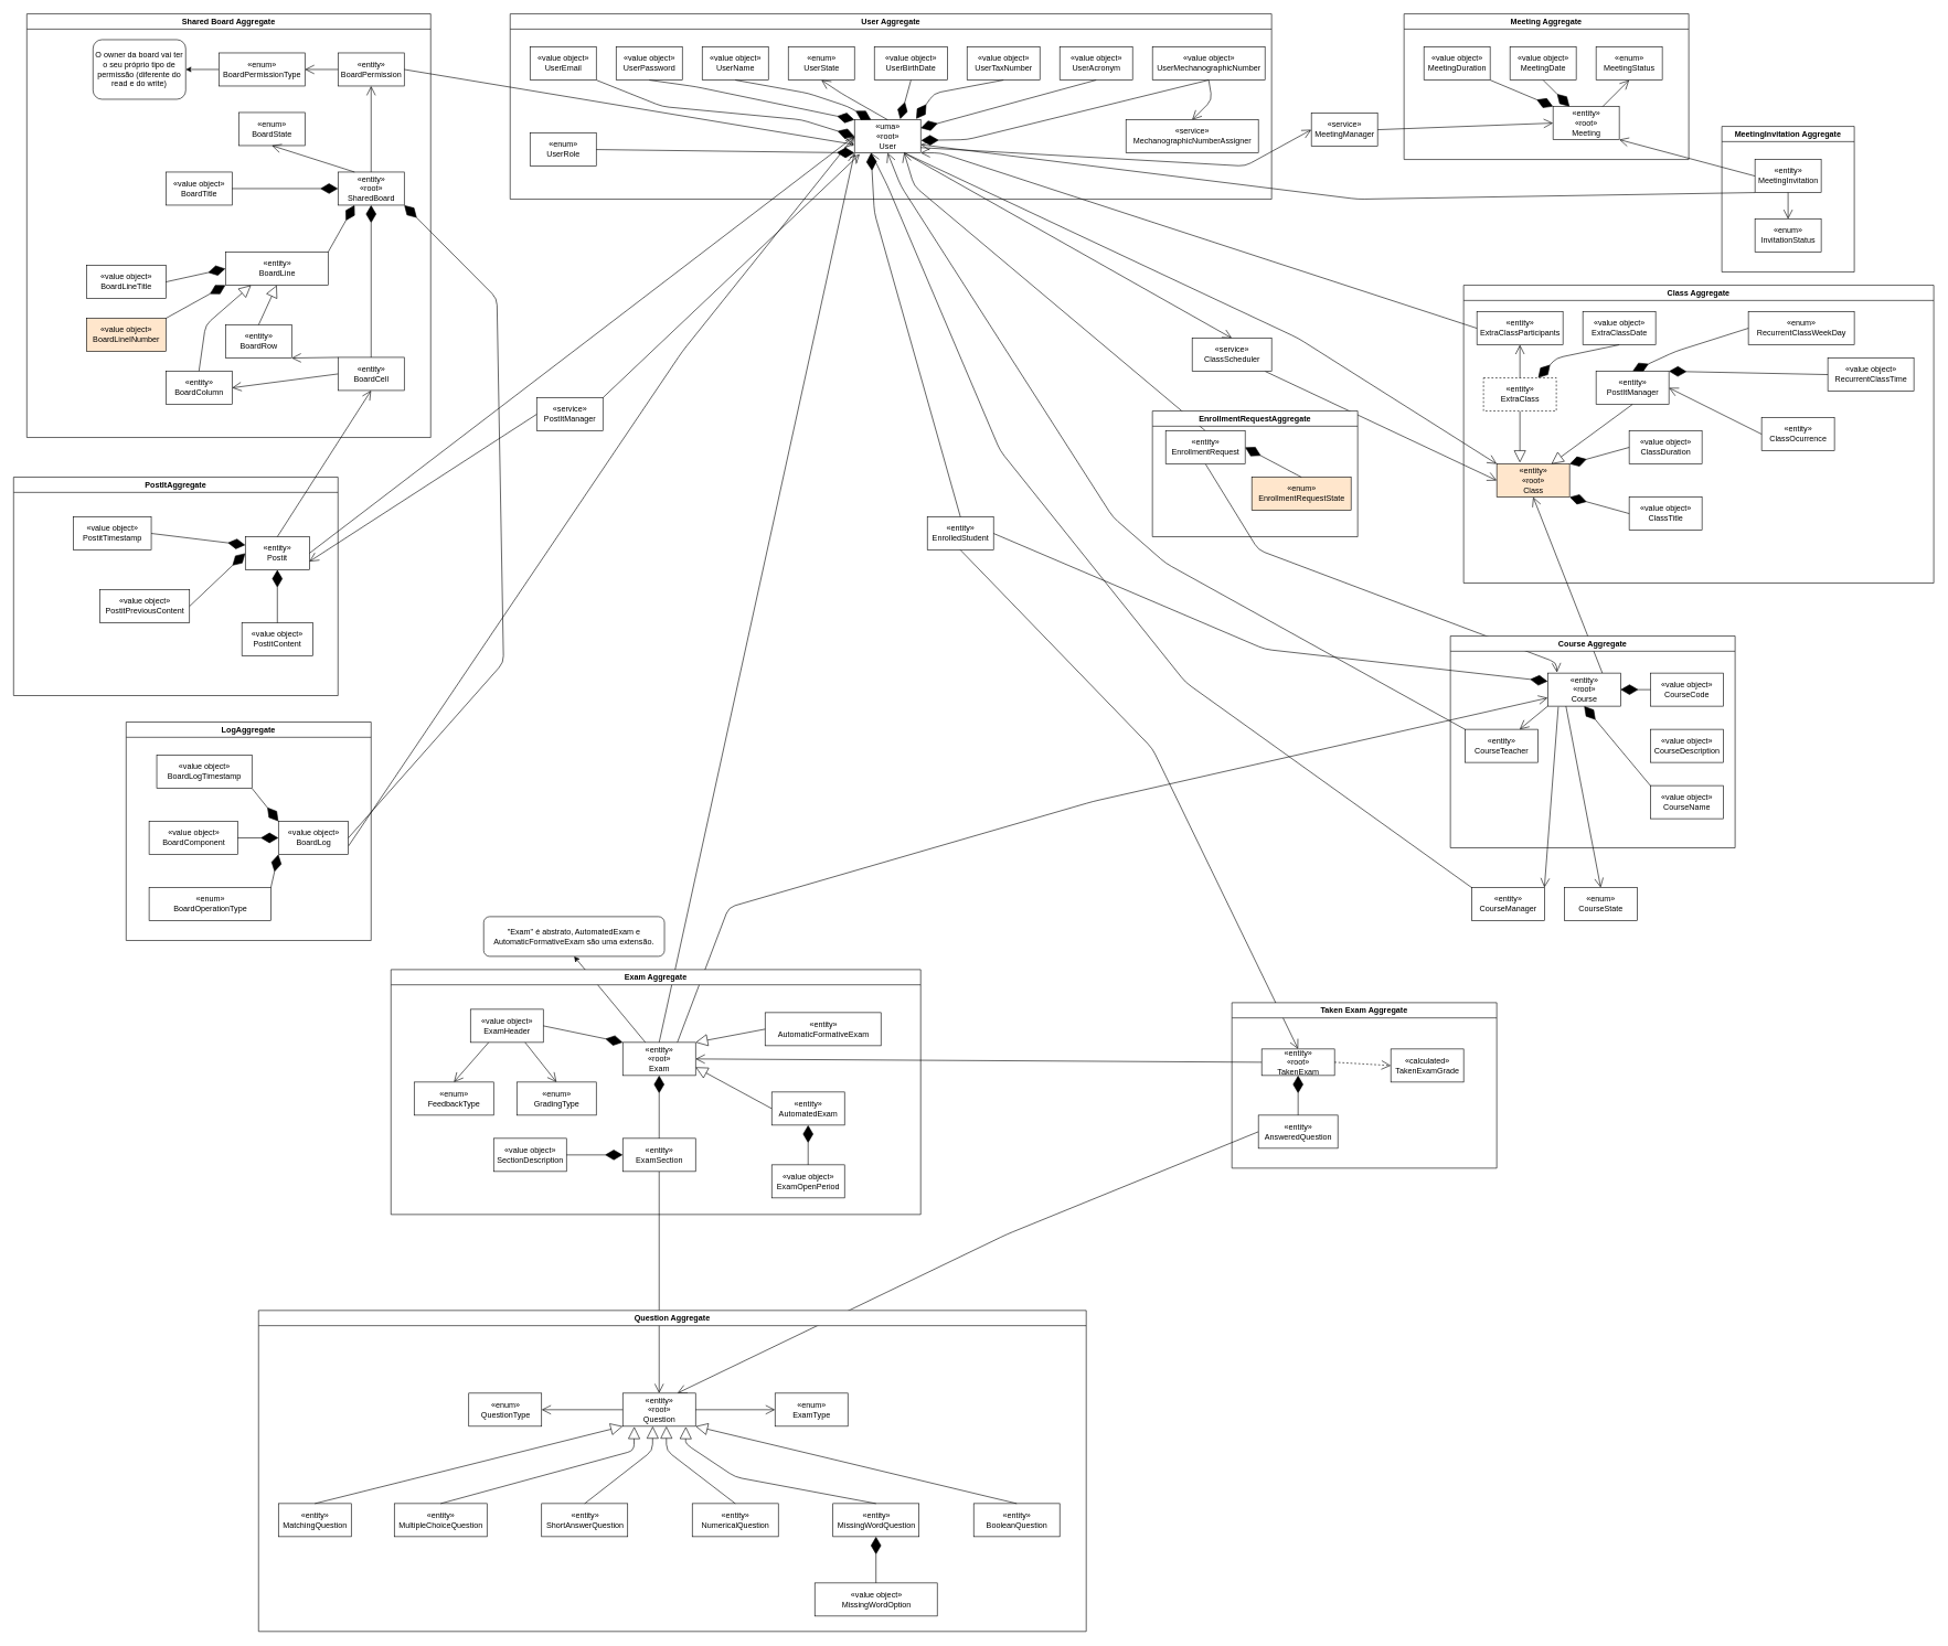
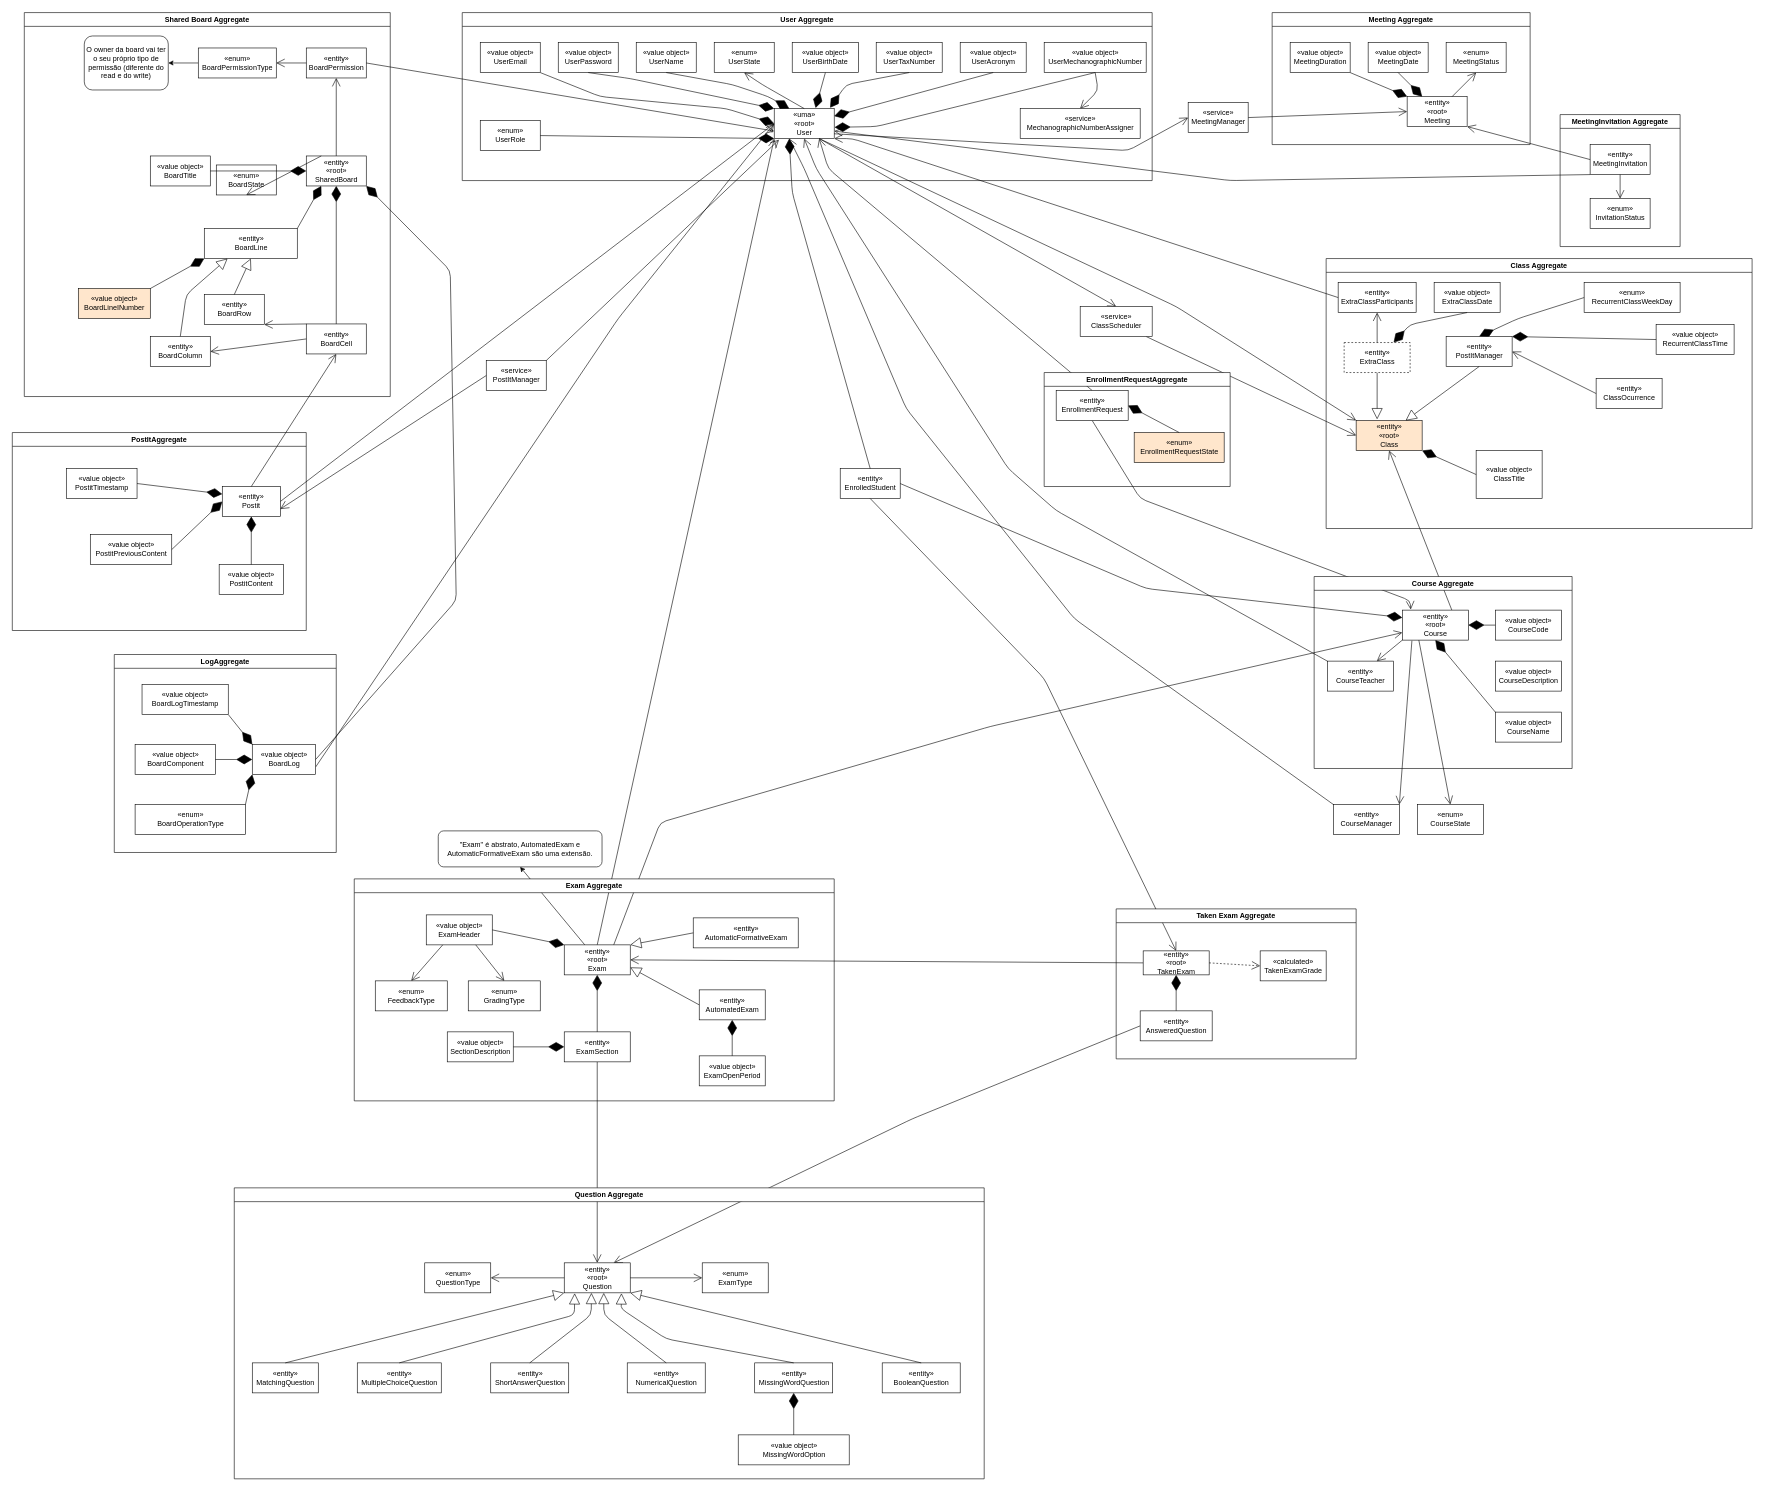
- <mxCell id="35" value="«enum»&lt;br&gt;BoardState" style="html=1;" parent="32" vertex="1"><mxGeometry x="320" y="149" width="100" height="50" as="geometry" /></mxCell>
+ <mxCell id="35" value="«enum»&lt;br&gt;BoardState" style="html=1;" parent="32" vertex="1"><mxGeometry x="320" y="254" width="100" height="50" as="geometry" /></mxCell>
- <mxCell id="42" value="" style="endArrow=diamondThin;endFill=1;endSize=24;html=1;exitX=1;exitY=0.5;exitDx=0;exitDy=0;entryX=0;entryY=0.5;entryDx=0;entryDy=0;" parent="32" source="40" target="38" edge="1"><mxGeometry width="160" relative="1" as="geometry"><mxPoint x="290" y="520" as="sourcePoint" /><mxPoint x="90" y="460" as="targetPoint" /></mxGeometry></mxCell>
- <mxCell id="40" value="«value object»&lt;br&gt;BoardLineTitle" style="html=1;" parent="32" vertex="1"><mxGeometry x="90" y="380" width="120" height="50" as="geometry" /></mxCell>
- <mxCell id="70" value="«value object»&lt;br&gt;ClassDuration" style="html=1;" parent="67" vertex="1"><mxGeometry x="250" y="220" width="110" height="50" as="geometry" /></mxCell>
- <mxCell id="73" value="" style="endArrow=diamondThin;endFill=1;endSize=24;html=1;entryX=1;entryY=0;entryDx=0;entryDy=0;exitX=0;exitY=0.5;exitDx=0;exitDy=0;" parent="67" source="70" target="68" edge="1"><mxGeometry width="160" relative="1" as="geometry"><mxPoint x="-265" y="370" as="sourcePoint" /><mxPoint x="-335" y="340" as="targetPoint" /></mxGeometry></mxCell>
- <mxCell id="72" value="«value object»&lt;br&gt;ClassTitle" style="html=1;" parent="67" vertex="1"><mxGeometry x="250" y="320" width="110" height="50" as="geometry" /></mxCell>
+ <mxCell id="72" value="«value object»&lt;br&gt;ClassTitle" style="html=1;" parent="67" vertex="1"><mxGeometry x="250" y="320" width="110" height="80" as="geometry" /></mxCell>
